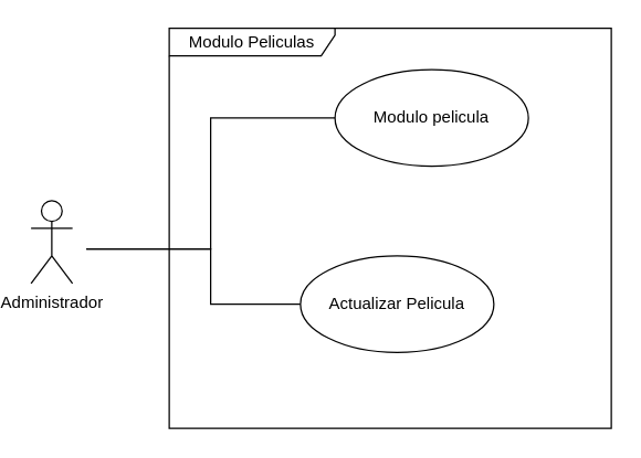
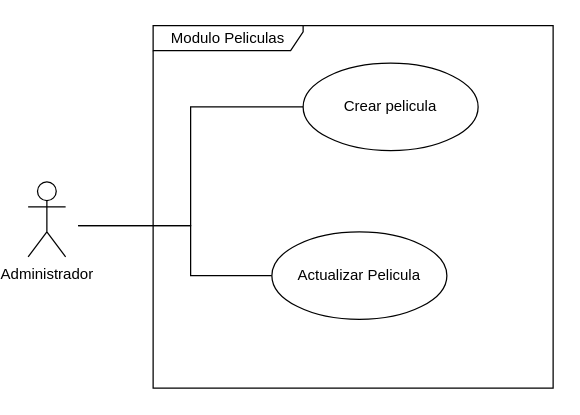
- <mxCell id="5" value="Modulo pelicula" style="ellipse;whiteSpace=wrap;html=1;" vertex="1" parent="1"><mxGeometry x="240" y="50" width="140" height="70" as="geometry" /></mxCell>
+ <mxCell id="5" value="Crear pelicula" style="ellipse;whiteSpace=wrap;html=1;" vertex="1" parent="1"><mxGeometry x="240" y="50" width="140" height="70" as="geometry" /></mxCell>
